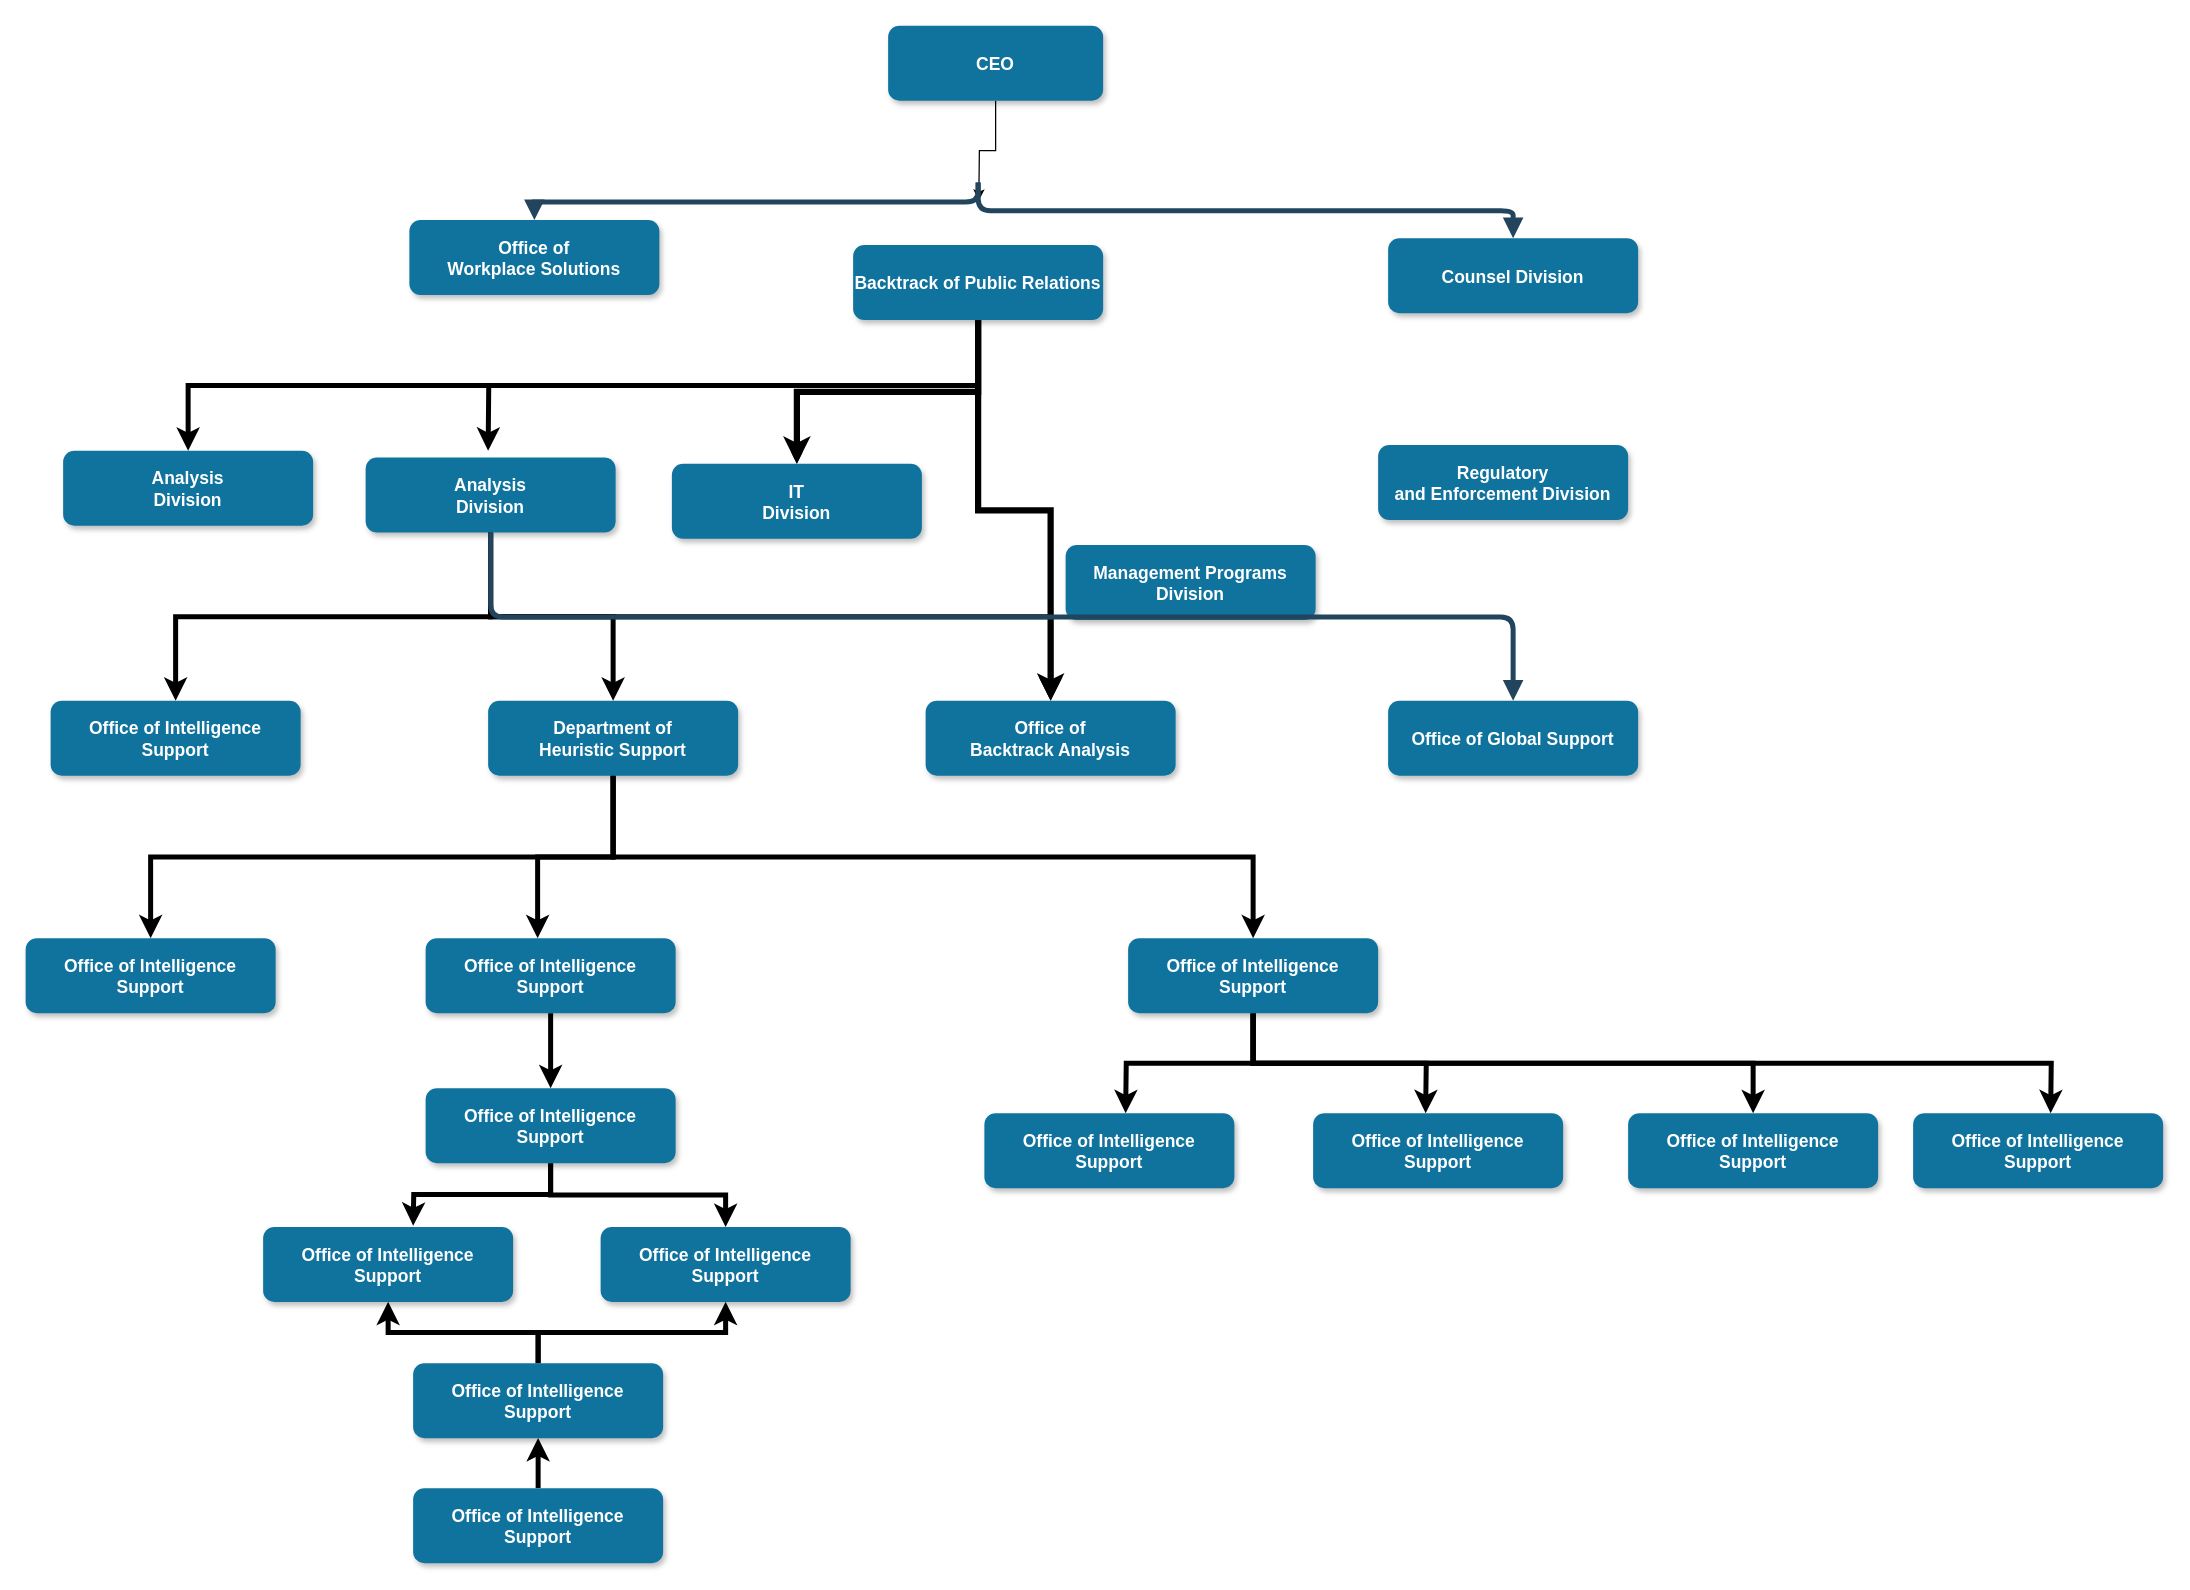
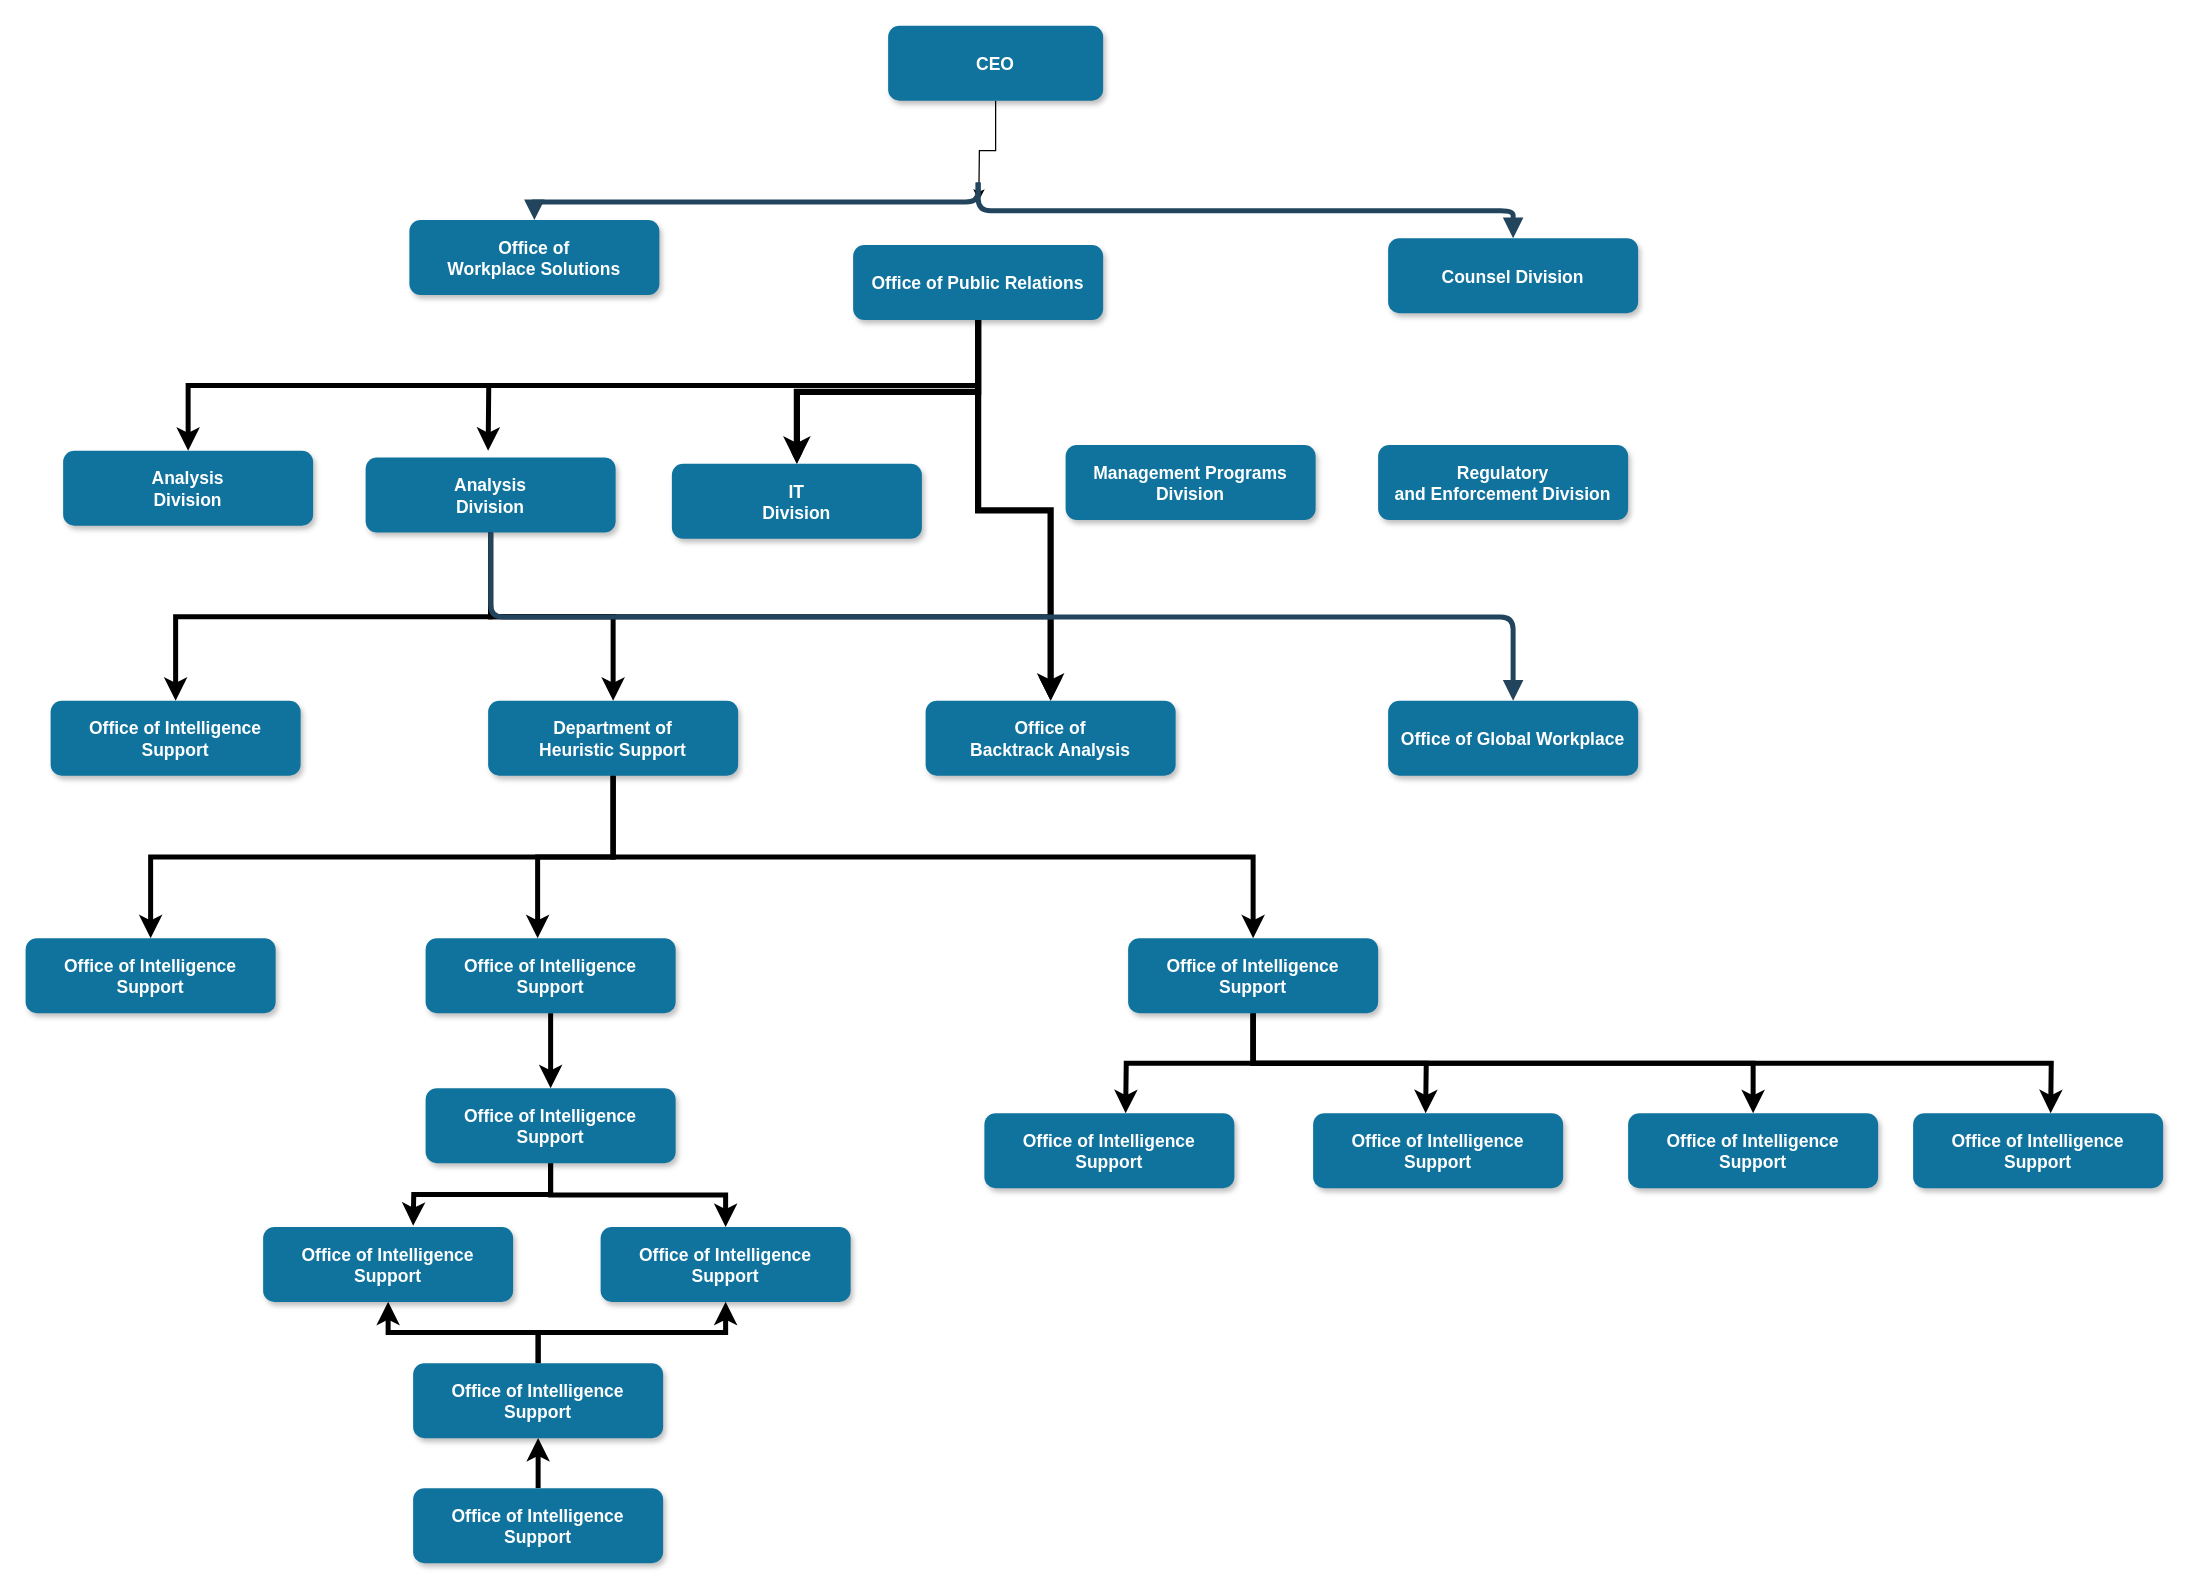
- <mxCell id="10" value="Backtrack of Public Relations" style="rounded=1;fillColor=#10739E;strokeColor=none;shadow=1;gradientColor=none;fontStyle=1;fontColor=#FFFFFF;fontSize=14;" parent="1" vertex="1"><mxGeometry x="682" y="195.5" width="200" height="60" as="geometry" /></mxCell>
+ <mxCell id="10" value="Office of Public Relations" style="rounded=1;fillColor=#10739E;strokeColor=none;shadow=1;gradientColor=none;fontStyle=1;fontColor=#FFFFFF;fontSize=14;" parent="1" vertex="1"><mxGeometry x="682" y="195.5" width="200" height="60" as="geometry" /></mxCell>
- <mxCell id="23" value="Management Programs &#10;Division" style="rounded=1;fillColor=#10739E;strokeColor=none;shadow=1;gradientColor=none;fontStyle=1;fontColor=#FFFFFF;fontSize=14;" parent="1" vertex="1"><mxGeometry x="852" y="435.5" width="200" height="60" as="geometry" /></mxCell>
+ <mxCell id="23" value="Management Programs &#10;Division" style="rounded=1;fillColor=#10739E;strokeColor=none;shadow=1;gradientColor=none;fontStyle=1;fontColor=#FFFFFF;fontSize=14;" parent="1" vertex="1"><mxGeometry x="852" y="355.5" width="200" height="60" as="geometry" /></mxCell>
- <mxCell id="16" value="Office of Global Support" style="rounded=1;fillColor=#10739E;strokeColor=none;shadow=1;gradientColor=none;fontStyle=1;fontColor=#FFFFFF;fontSize=14;" parent="1" vertex="1"><mxGeometry x="1110" y="560" width="200" height="60" as="geometry" /></mxCell>
+ <mxCell id="16" value="Office of Global Workplace" style="rounded=1;fillColor=#10739E;strokeColor=none;shadow=1;gradientColor=none;fontStyle=1;fontColor=#FFFFFF;fontSize=14;" parent="1" vertex="1"><mxGeometry x="1110" y="560" width="200" height="60" as="geometry" /></mxCell>
